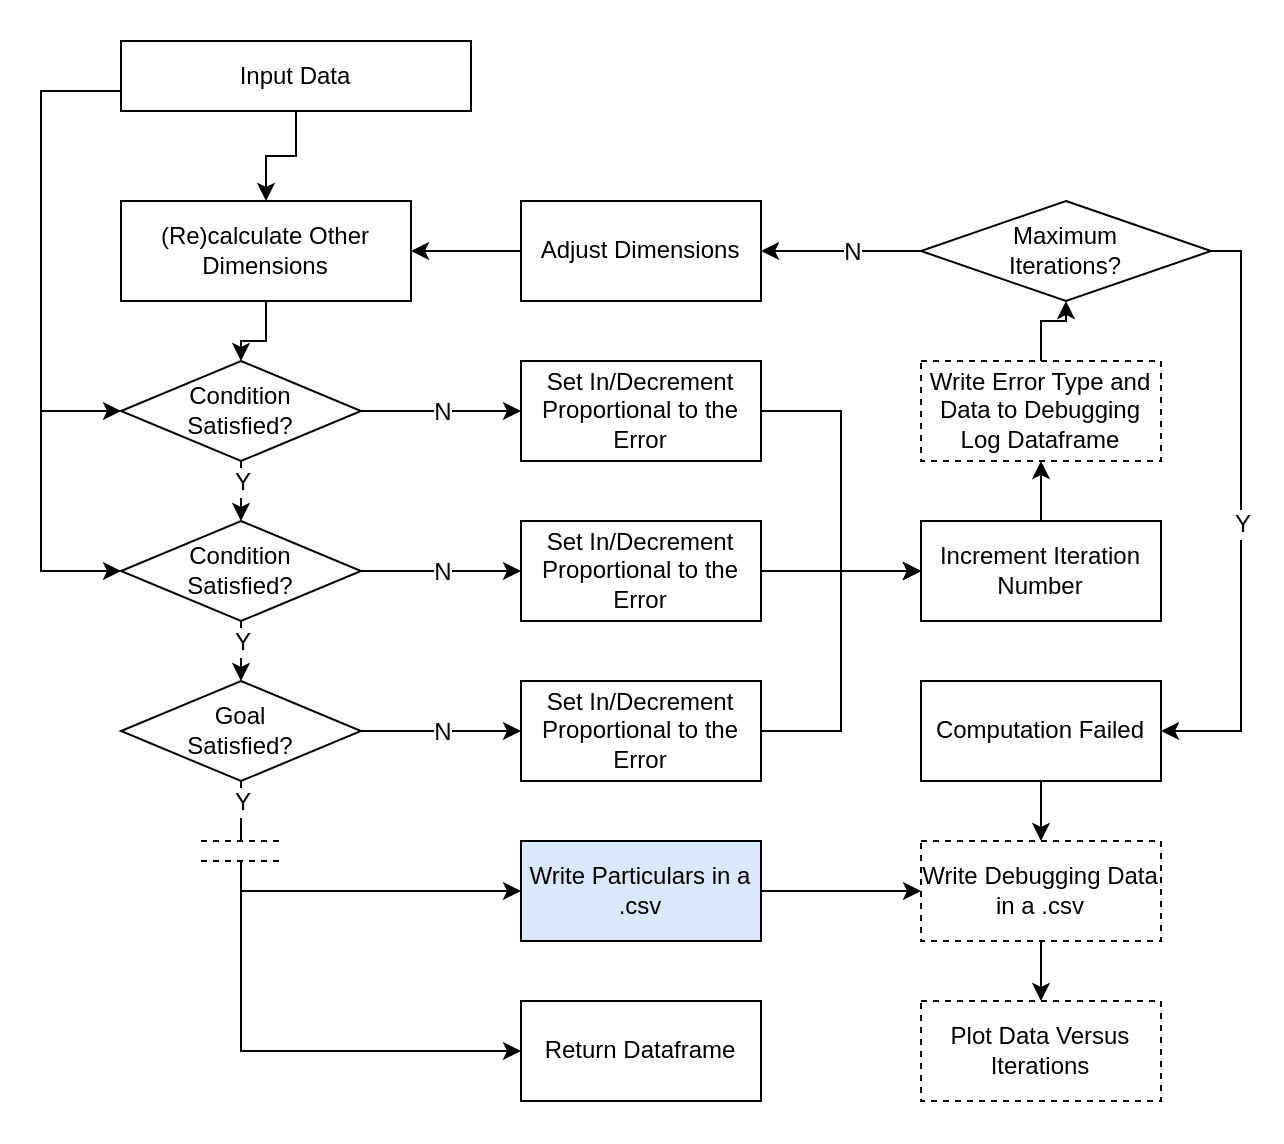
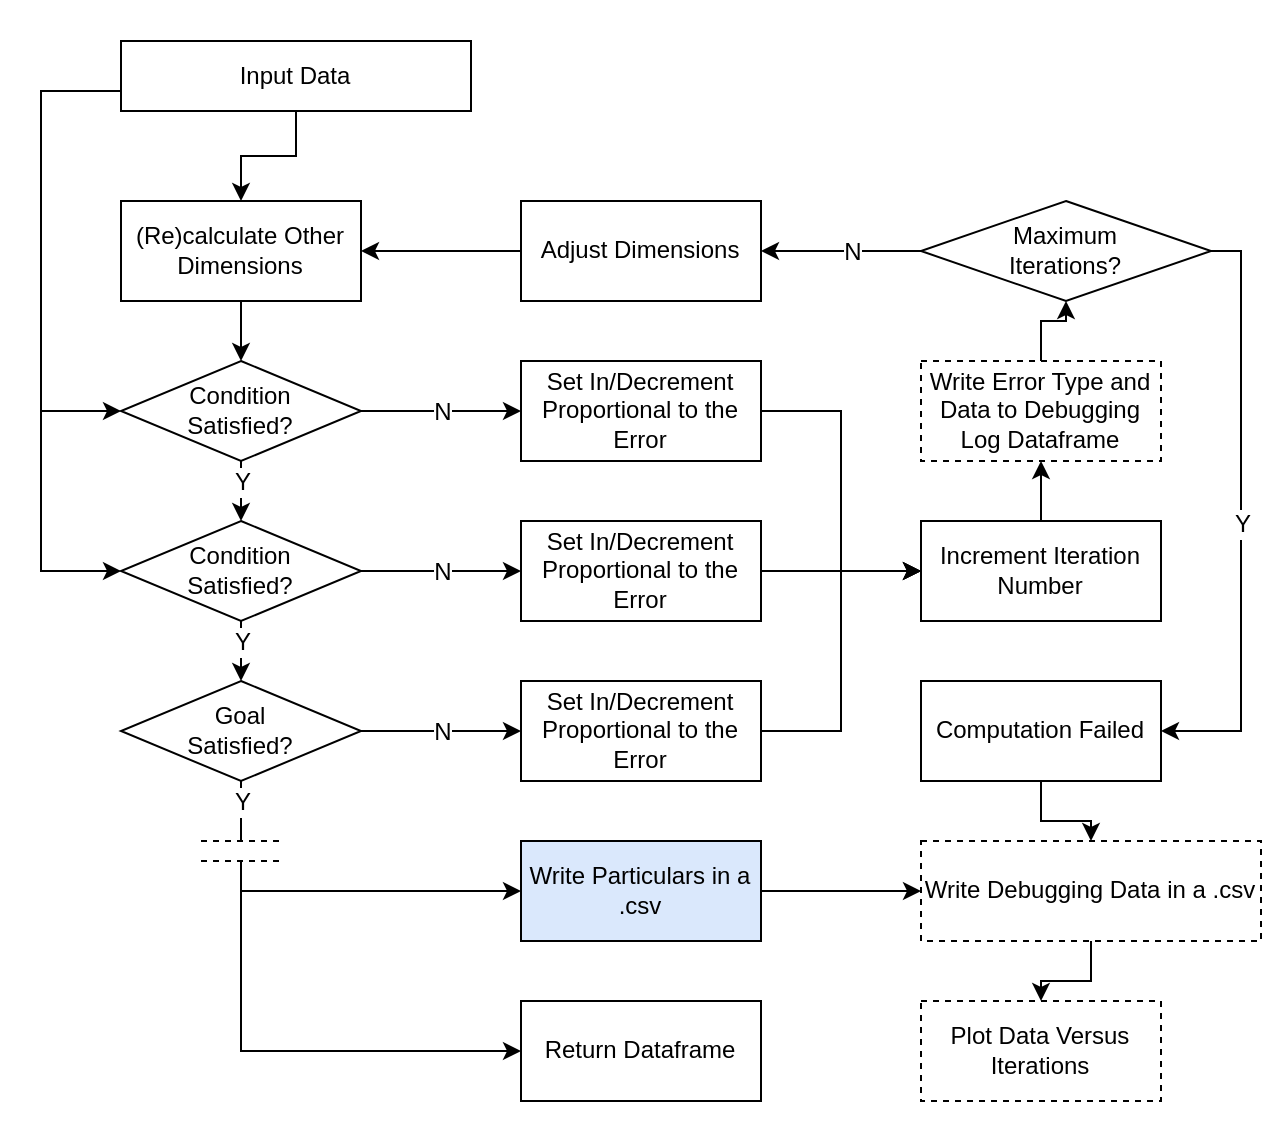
- <mxCell id="25" value="(Re)calculate Other Dimensions" style="rounded=0;whiteSpace=wrap;html=1;" parent="1" vertex="1"><mxGeometry x="60" y="100" width="145" height="50" as="geometry" /></mxCell>
+ <mxCell id="25" value="(Re)calculate Other Dimensions" style="rounded=0;whiteSpace=wrap;html=1;" parent="1" vertex="1"><mxGeometry x="60" y="100" width="120" height="50" as="geometry" /></mxCell>
- <mxCell id="28" value="Write Debugging Data in a .csv" style="rounded=0;whiteSpace=wrap;html=1;dashed=1;" parent="1" vertex="1"><mxGeometry x="460" y="420" width="120" height="50" as="geometry" /></mxCell>
+ <mxCell id="28" value="Write Debugging Data in a .csv" style="rounded=0;whiteSpace=wrap;html=1;dashed=1;" parent="1" vertex="1"><mxGeometry x="460" y="420" width="170" height="50" as="geometry" /></mxCell>
